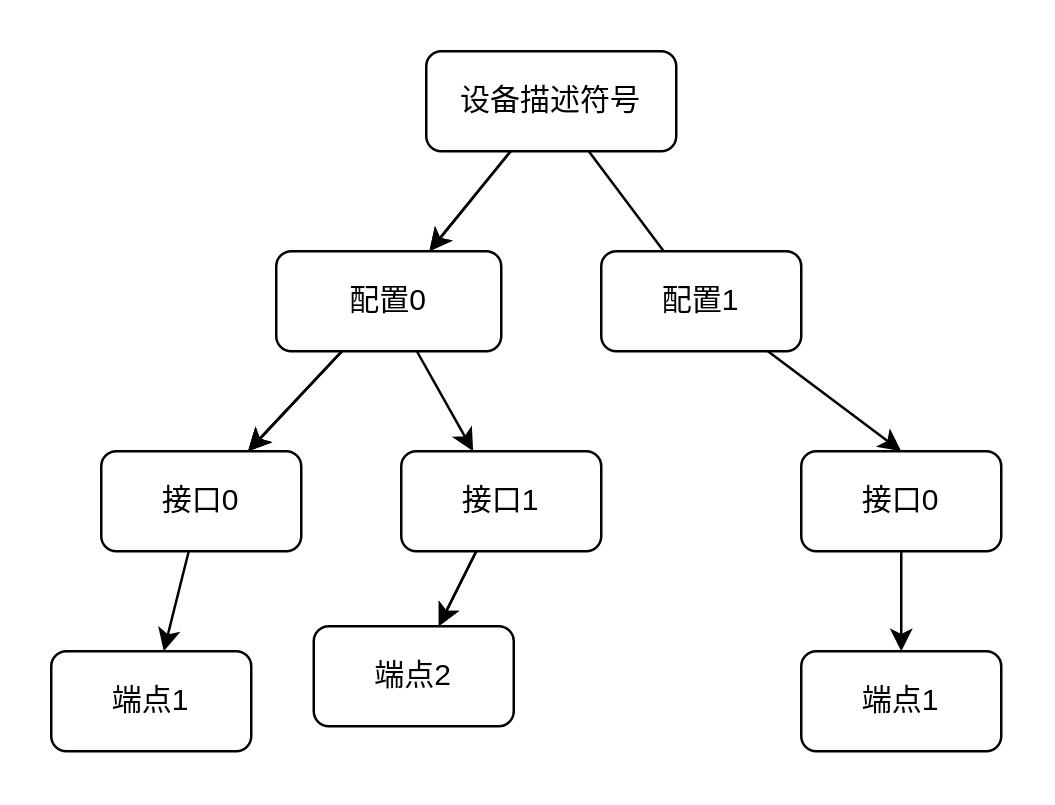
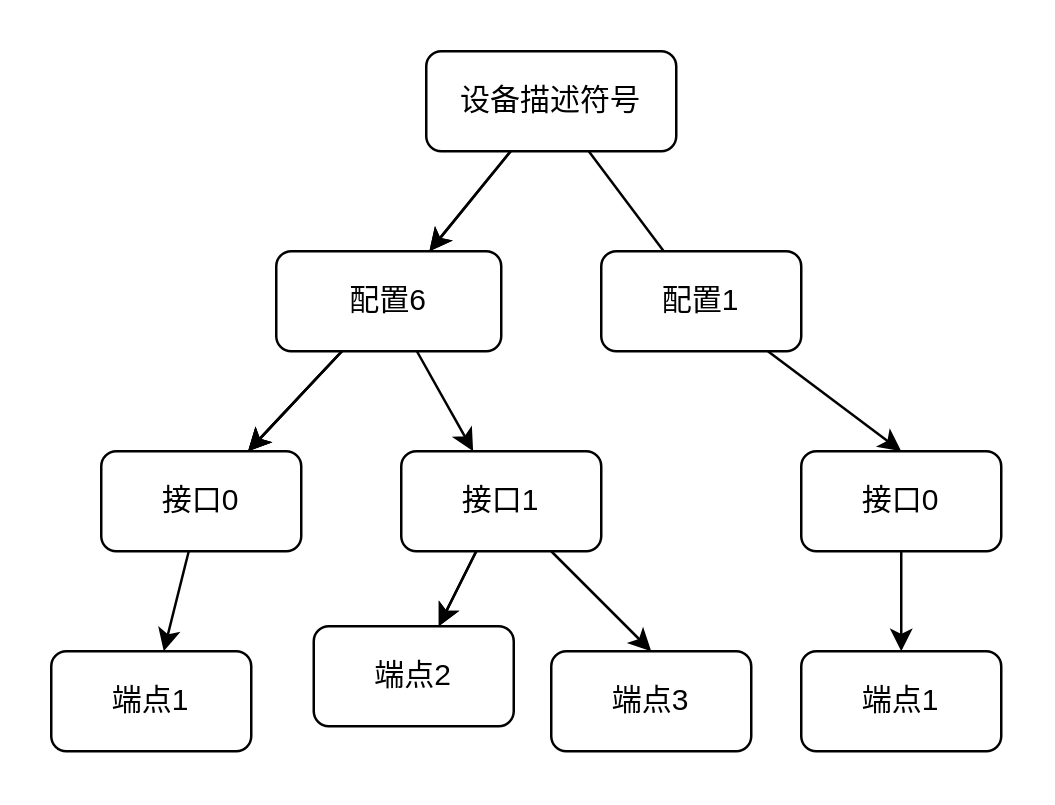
- <mxCell id="10" value="配置0" style="whiteSpace=wrap;html=1;rounded=1;" vertex="1" parent="1"><mxGeometry x="110" y="100" width="90" height="40" as="geometry" /></mxCell>
+ <mxCell id="10" value="配置6" style="whiteSpace=wrap;html=1;rounded=1;" vertex="1" parent="1"><mxGeometry x="110" y="100" width="90" height="40" as="geometry" /></mxCell>
+ <mxCell id="17" style="edgeStyle=none;html=1;entryX=0.5;entryY=0;entryDx=0;entryDy=0;" edge="1" parent="1" source="18" target="21"><mxGeometry relative="1" as="geometry" /></mxCell>
+ <mxCell id="21" value="端点3" style="rounded=1;whiteSpace=wrap;html=1;" vertex="1" parent="1"><mxGeometry x="220" y="260" width="80" height="40" as="geometry" /></mxCell>
